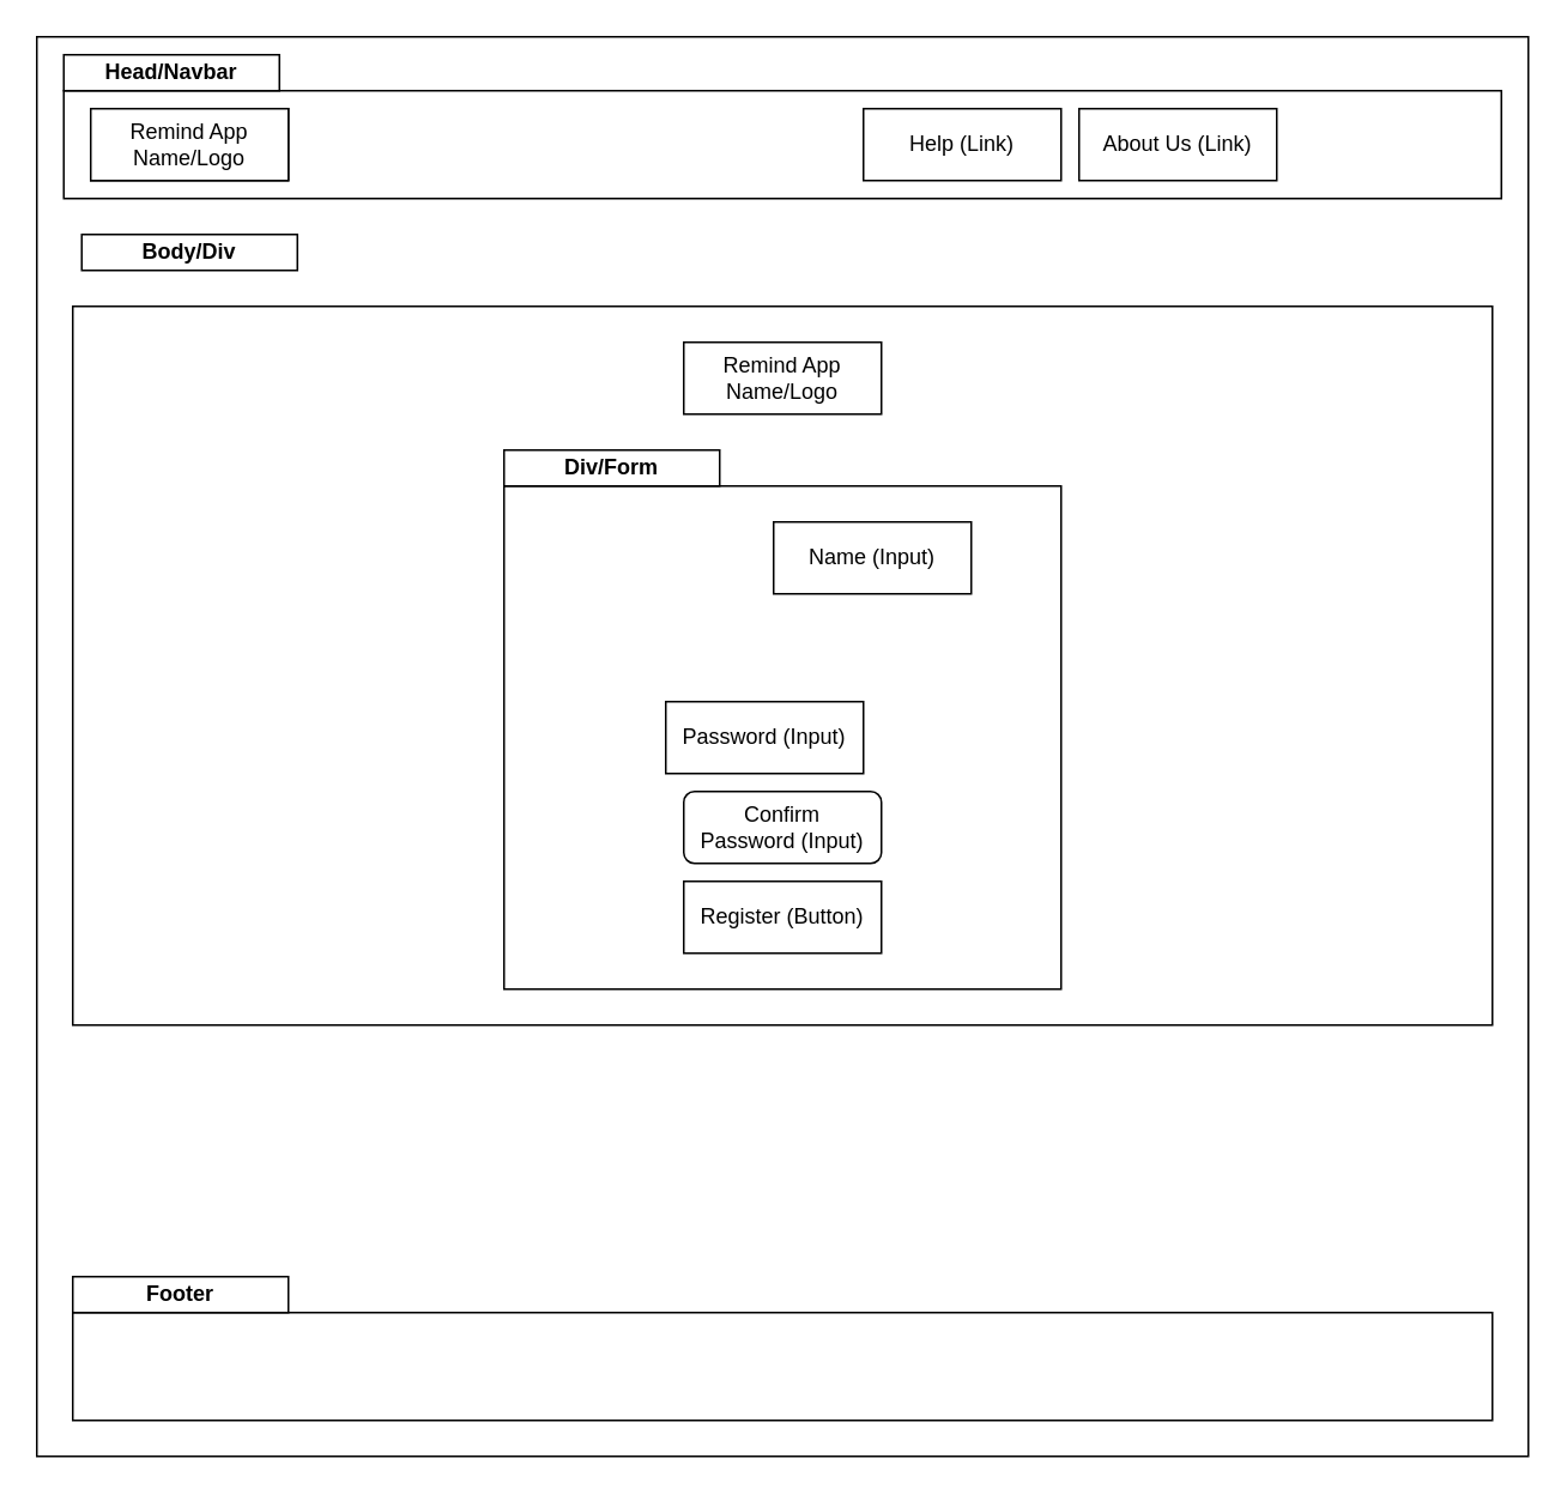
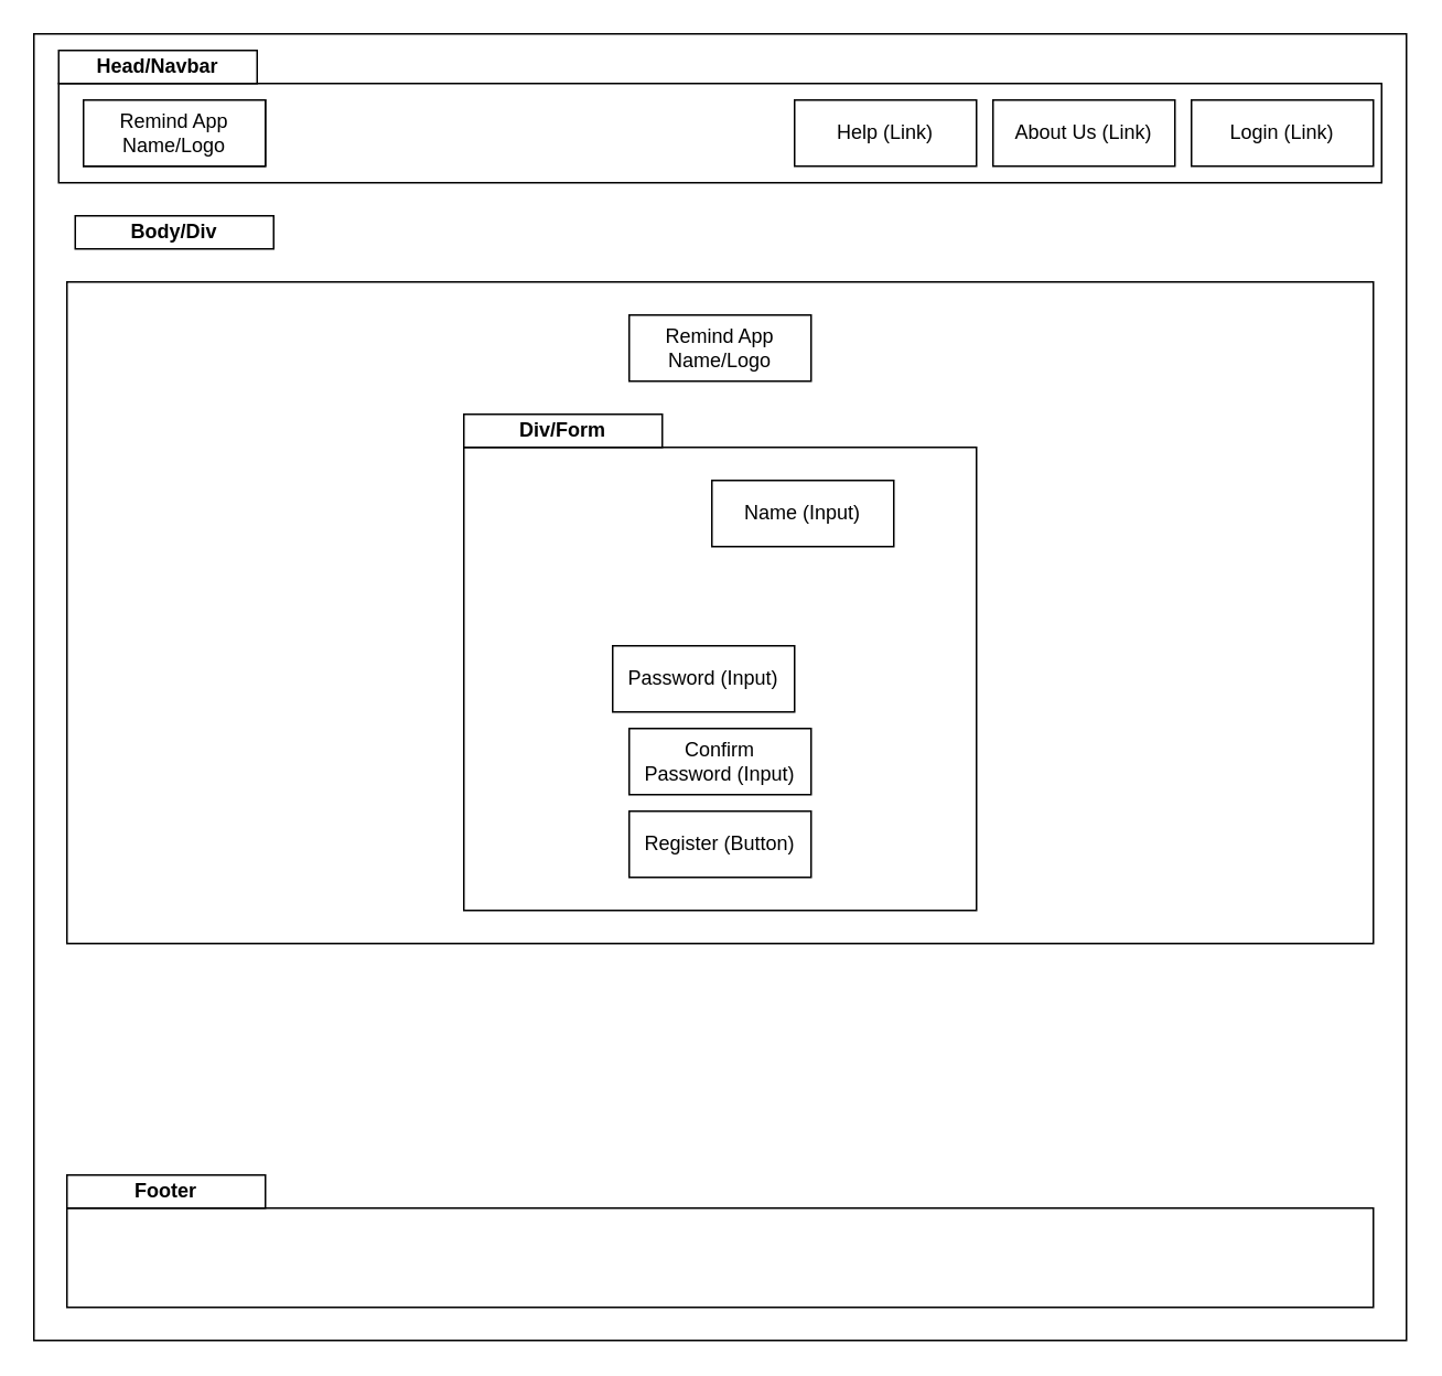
+ <mxCell id="4" value="Login&amp;nbsp;(Link)" style="rounded=0;whiteSpace=wrap;html=1;" parent="1" vertex="1"><mxGeometry x="720" y="60" width="110" height="40" as="geometry" /></mxCell>
- <mxCell id="14" value="Confirm Password&amp;nbsp;(Input)" style="whiteSpace=wrap;html=1;rounded=1;" parent="1" vertex="1"><mxGeometry x="380" y="440" width="110" height="40" as="geometry" /></mxCell>
+ <mxCell id="14" value="Confirm Password&amp;nbsp;(Input)" style="rounded=0;whiteSpace=wrap;html=1;" parent="1" vertex="1"><mxGeometry x="380" y="440" width="110" height="40" as="geometry" /></mxCell>
